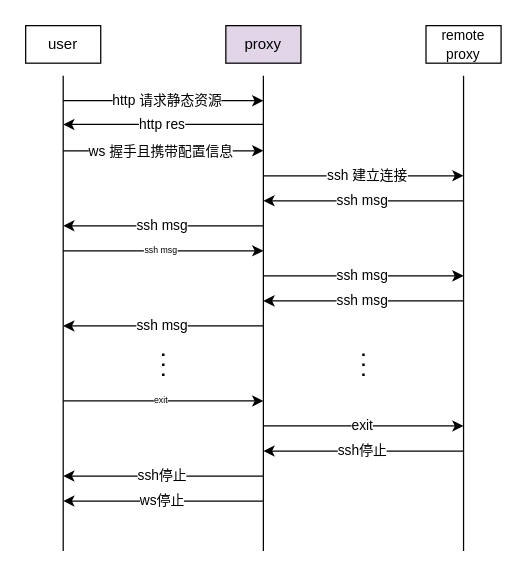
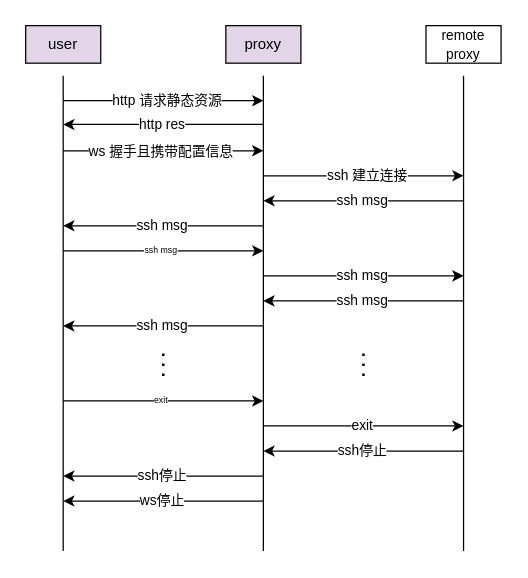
- <mxCell id="7" value="user" style="rounded=0;whiteSpace=wrap;html=1;" vertex="1" parent="1"><mxGeometry x="20" y="20" width="60" height="30" as="geometry" /></mxCell>
+ <mxCell id="7" value="user" style="rounded=0;whiteSpace=wrap;html=1;fillColor=#e1d5e7;" vertex="1" parent="1"><mxGeometry x="20" y="20" width="60" height="30" as="geometry" /></mxCell>
